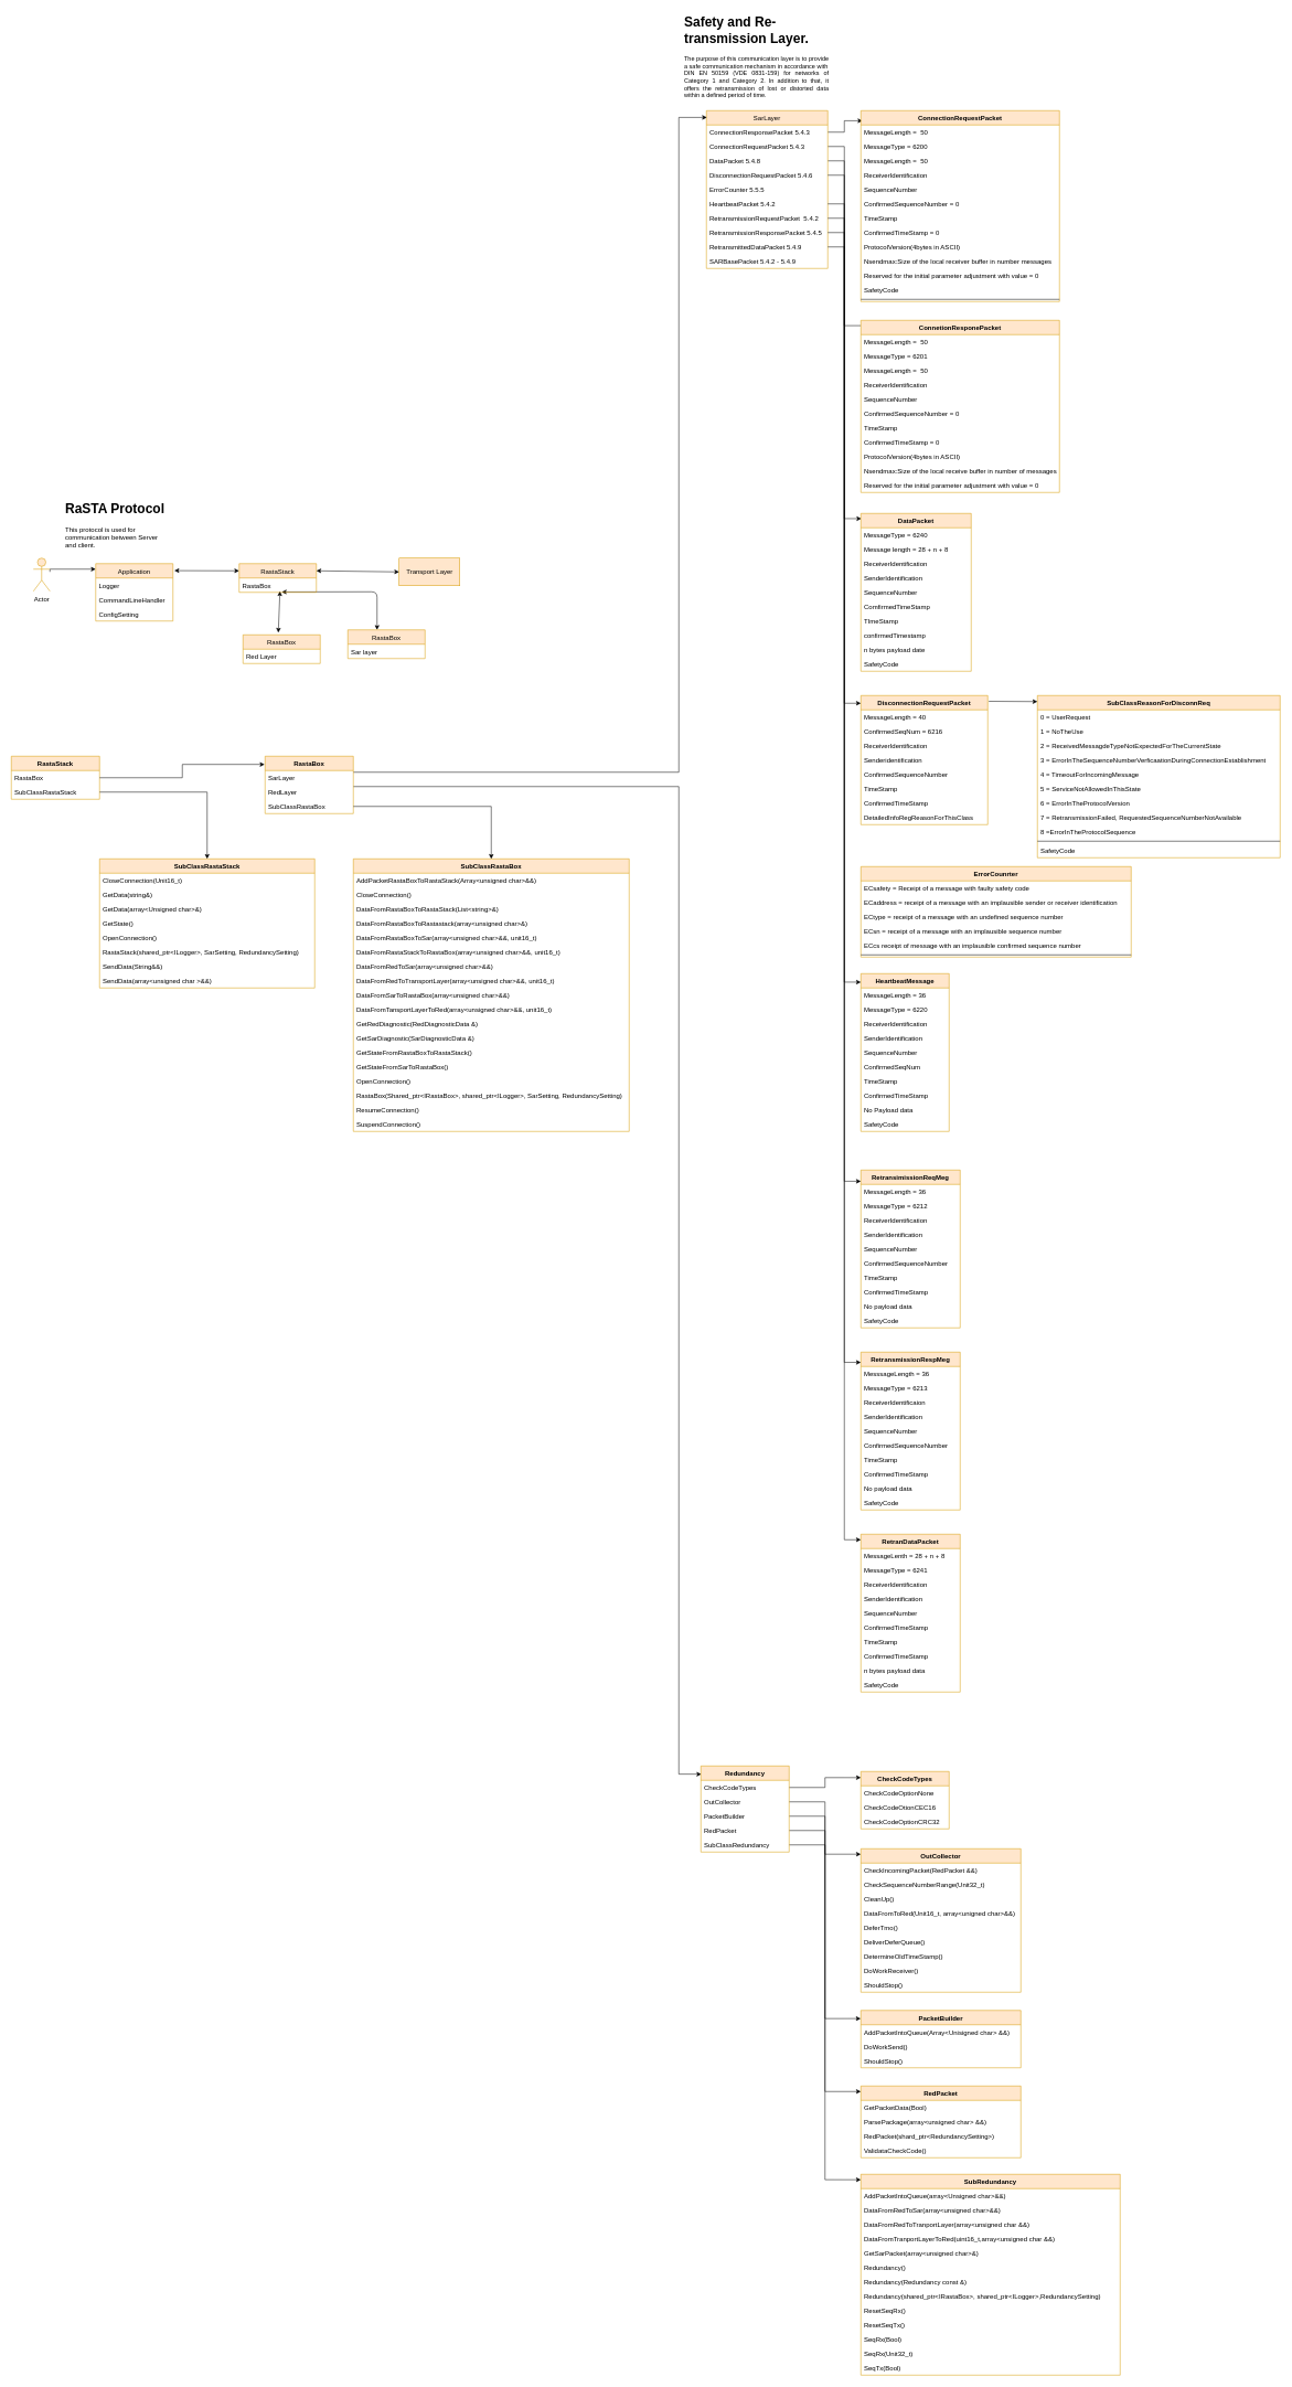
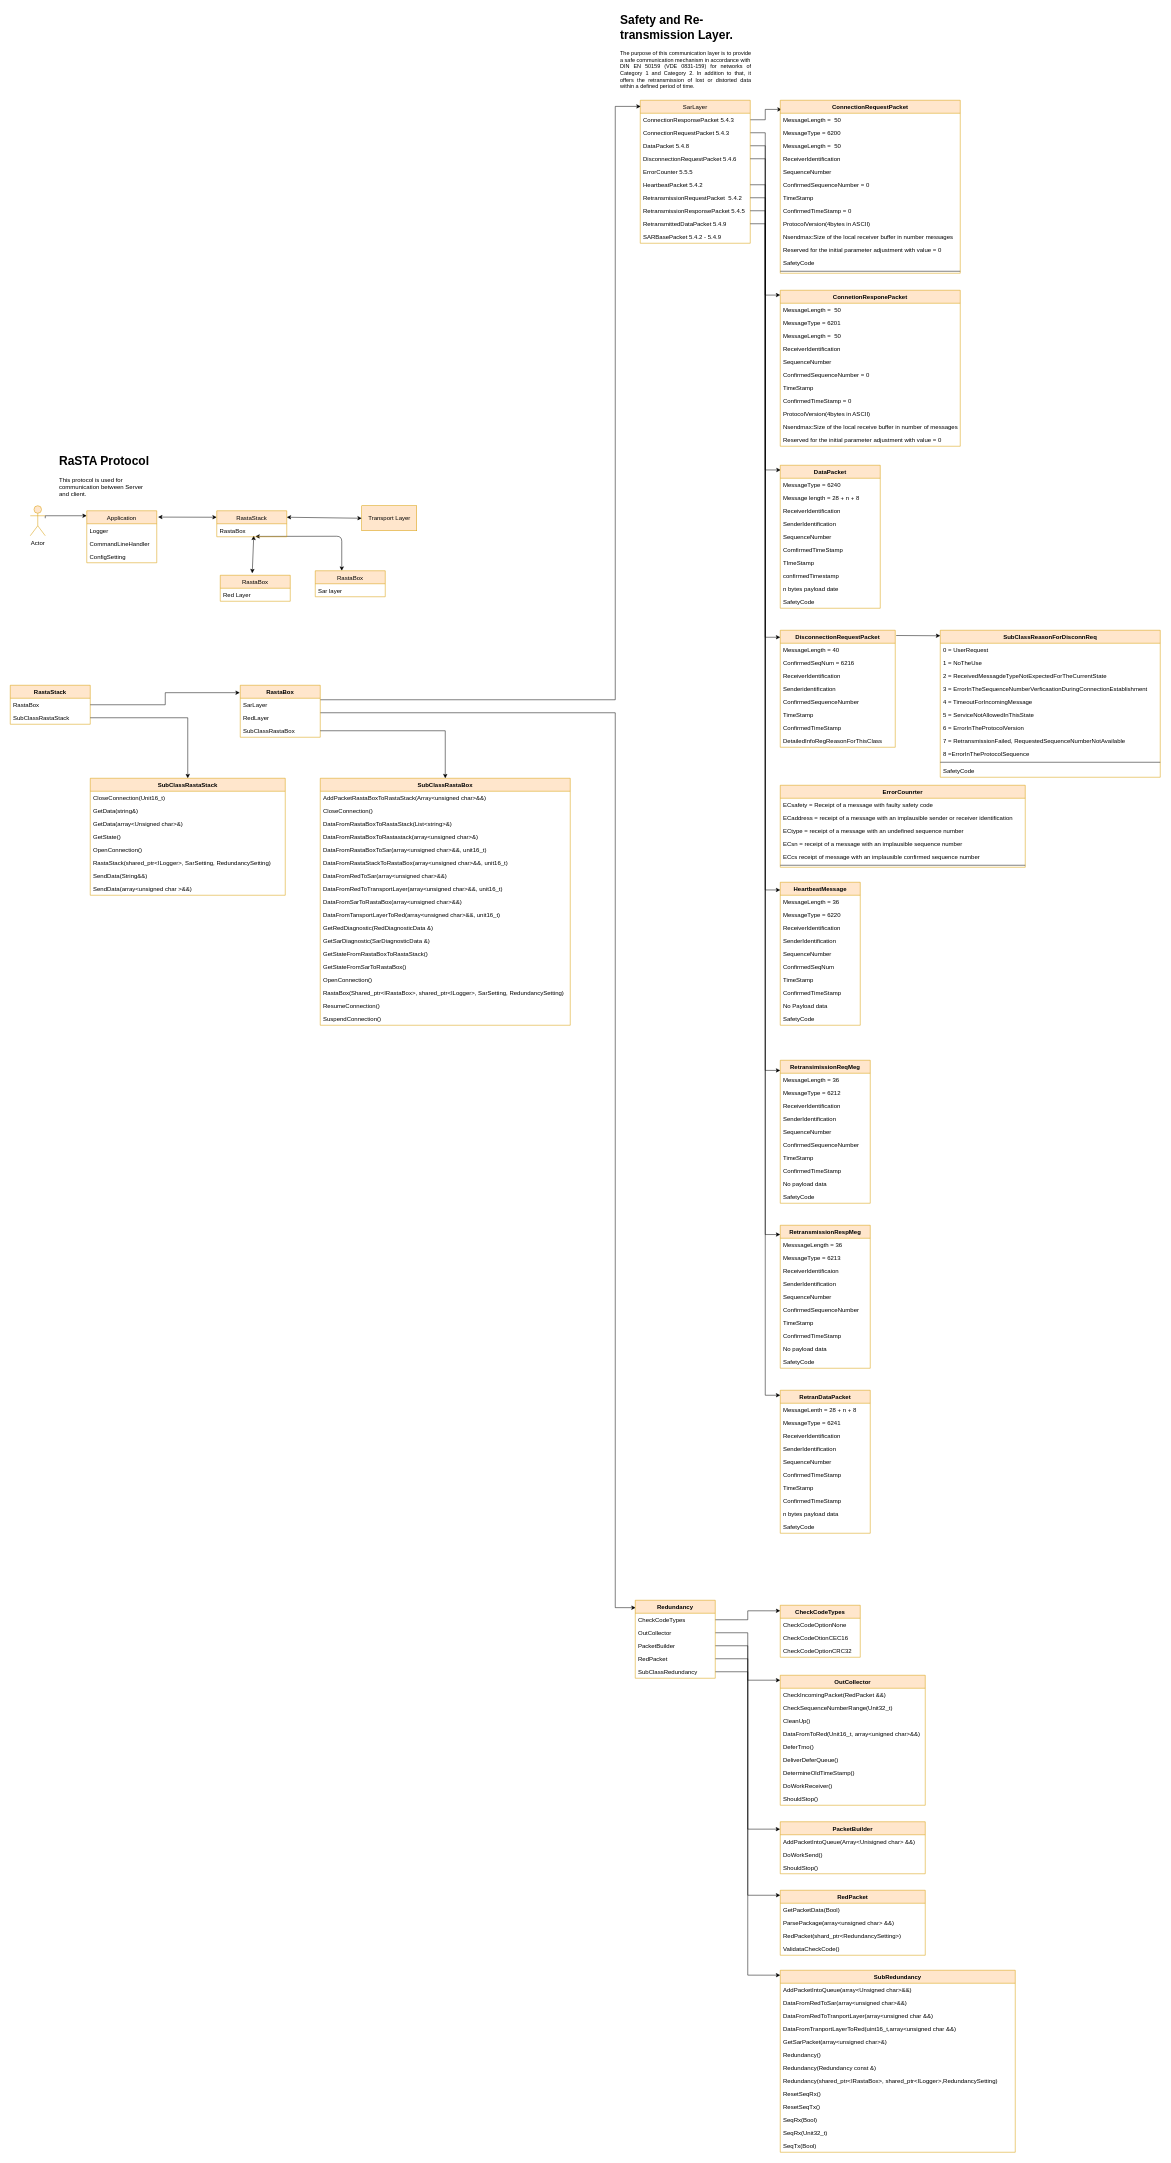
- <mxCell id="10" style="edgeStyle=orthogonalEdgeStyle;rounded=0;orthogonalLoop=1;jettySize=auto;html=1;entryX=0;entryY=0.031;entryDx=0;entryDy=0;entryPerimeter=0;endArrow=none;" parent="1" source="16" target="39" edge="1"><mxGeometry relative="1" as="geometry" /></mxCell>
+ <mxCell id="10" style="edgeStyle=orthogonalEdgeStyle;rounded=0;orthogonalLoop=1;jettySize=auto;html=1;entryX=0;entryY=0.031;entryDx=0;entryDy=0;entryPerimeter=0;" parent="1" source="16" target="39" edge="1"><mxGeometry relative="1" as="geometry" /></mxCell>
